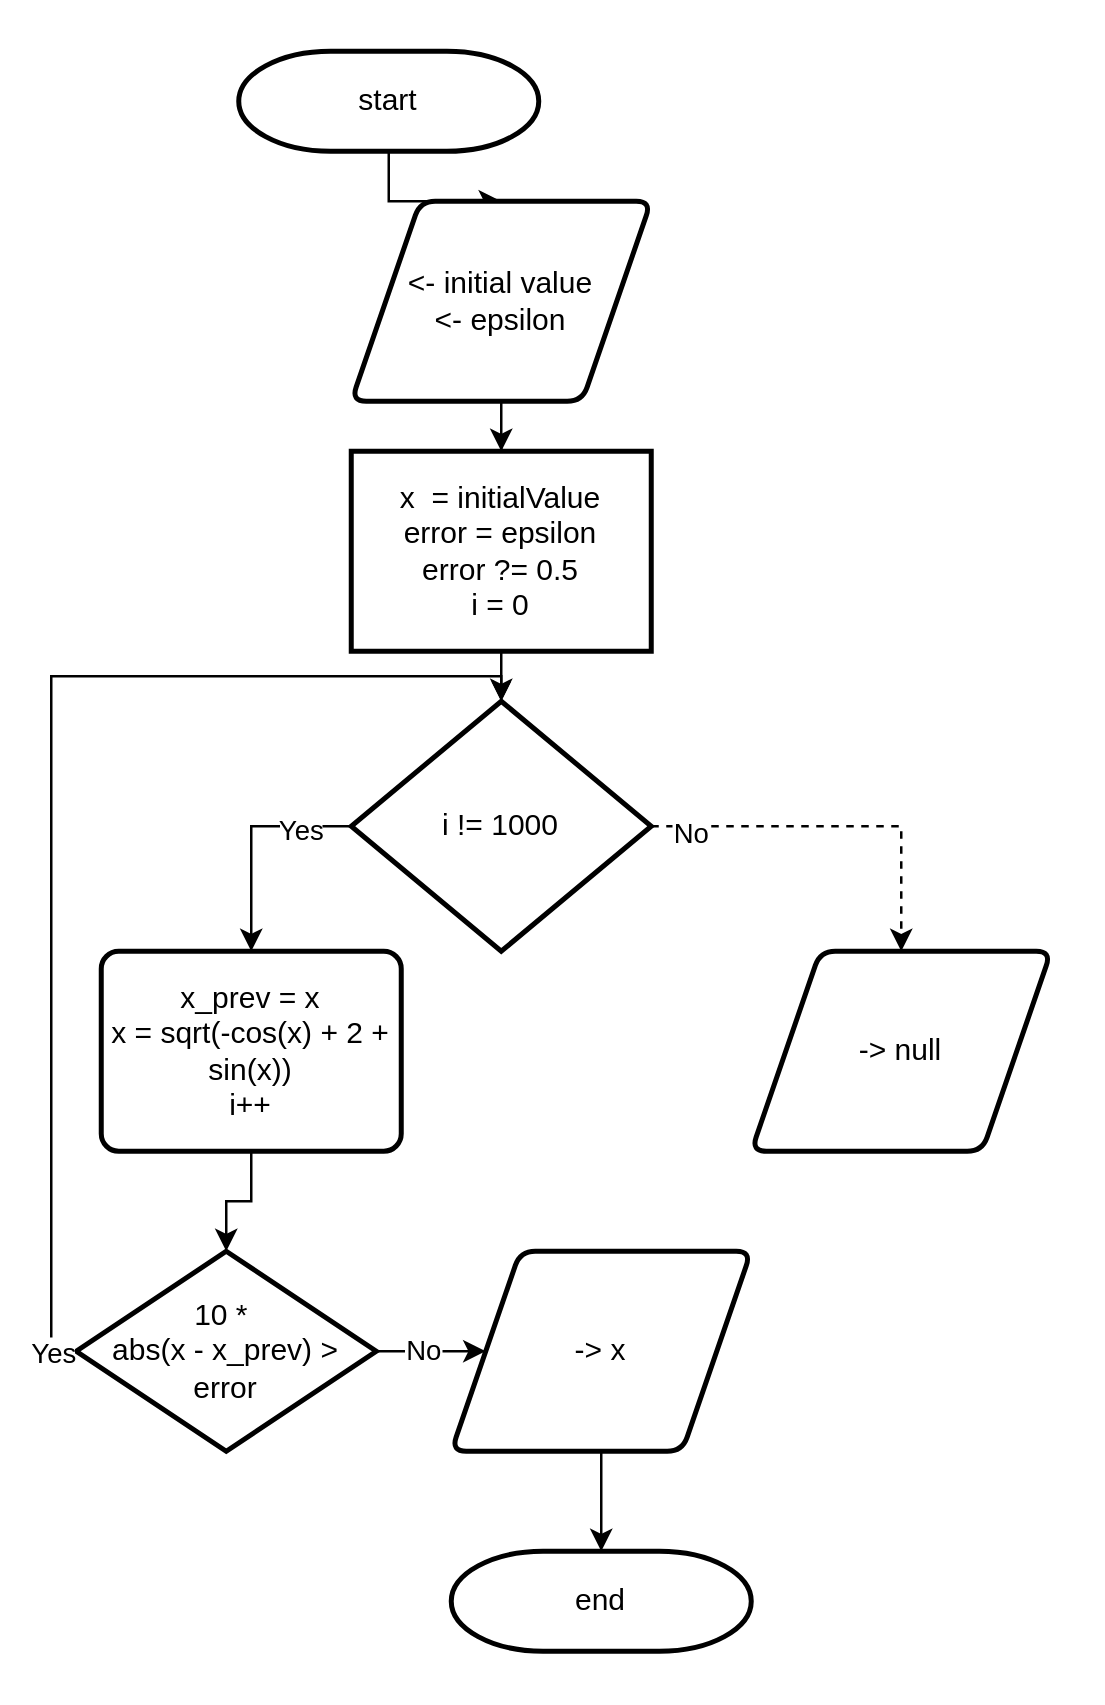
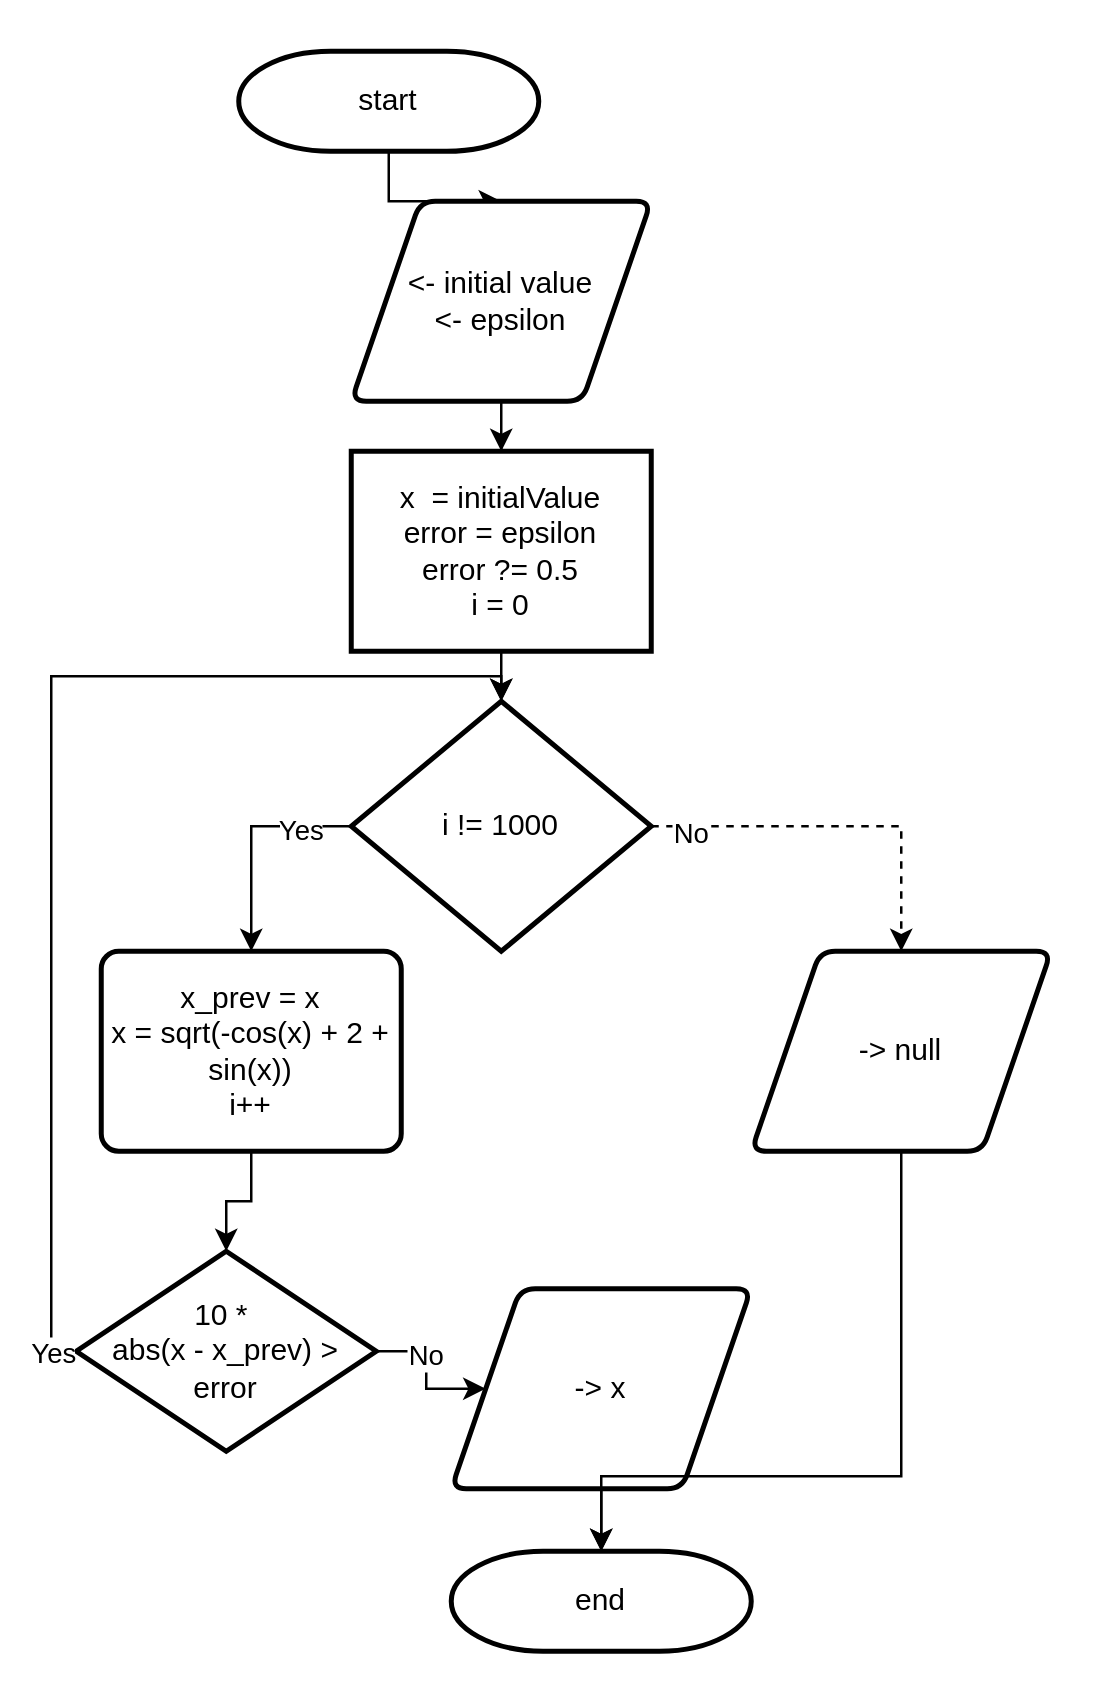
- <mxCell id="17" style="edgeStyle=orthogonalEdgeStyle;rounded=0;orthogonalLoop=1;jettySize=auto;html=1;exitX=0;exitY=0.5;exitDx=0;exitDy=0;exitPerimeter=0;entryX=0.5;entryY=0;entryDx=0;entryDy=0;entryPerimeter=0;endArrow=open;" parent="1" source="16" target="11" edge="1"><mxGeometry relative="1" as="geometry"><Array as="points"><mxPoint x="20" y="540" /><mxPoint x="20" y="270" /><mxPoint x="200" y="270" /></Array></mxGeometry></mxCell>
+ <mxCell id="17" style="edgeStyle=orthogonalEdgeStyle;rounded=0;orthogonalLoop=1;jettySize=auto;html=1;exitX=0;exitY=0.5;exitDx=0;exitDy=0;exitPerimeter=0;entryX=0.5;entryY=0;entryDx=0;entryDy=0;entryPerimeter=0;" parent="1" source="16" target="11" edge="1"><mxGeometry relative="1" as="geometry"><Array as="points"><mxPoint x="20" y="540" /><mxPoint x="20" y="270" /><mxPoint x="200" y="270" /></Array></mxGeometry></mxCell>
- <mxCell id="20" value="-&amp;gt; x" style="shape=parallelogram;html=1;strokeWidth=2;perimeter=parallelogramPerimeter;whiteSpace=wrap;rounded=1;arcSize=12;size=0.23;" parent="1" vertex="1"><mxGeometry x="180" y="500" width="120" height="80" as="geometry" /></mxCell>
+ <mxCell id="20" value="-&amp;gt; x" style="shape=parallelogram;html=1;strokeWidth=2;perimeter=parallelogramPerimeter;whiteSpace=wrap;rounded=1;arcSize=12;size=0.23;" parent="1" vertex="1"><mxGeometry x="180" y="515" width="120" height="80" as="geometry" /></mxCell>
+ <mxCell id="24" style="edgeStyle=orthogonalEdgeStyle;rounded=0;orthogonalLoop=1;jettySize=auto;html=1;exitX=0.5;exitY=1;exitDx=0;exitDy=0;entryX=0.5;entryY=0;entryDx=0;entryDy=0;entryPerimeter=0;" edge="1" parent="1" source="23" target="21"><mxGeometry relative="1" as="geometry"><Array as="points"><mxPoint x="360" y="590" /><mxPoint x="240" y="590" /></Array></mxGeometry></mxCell>
